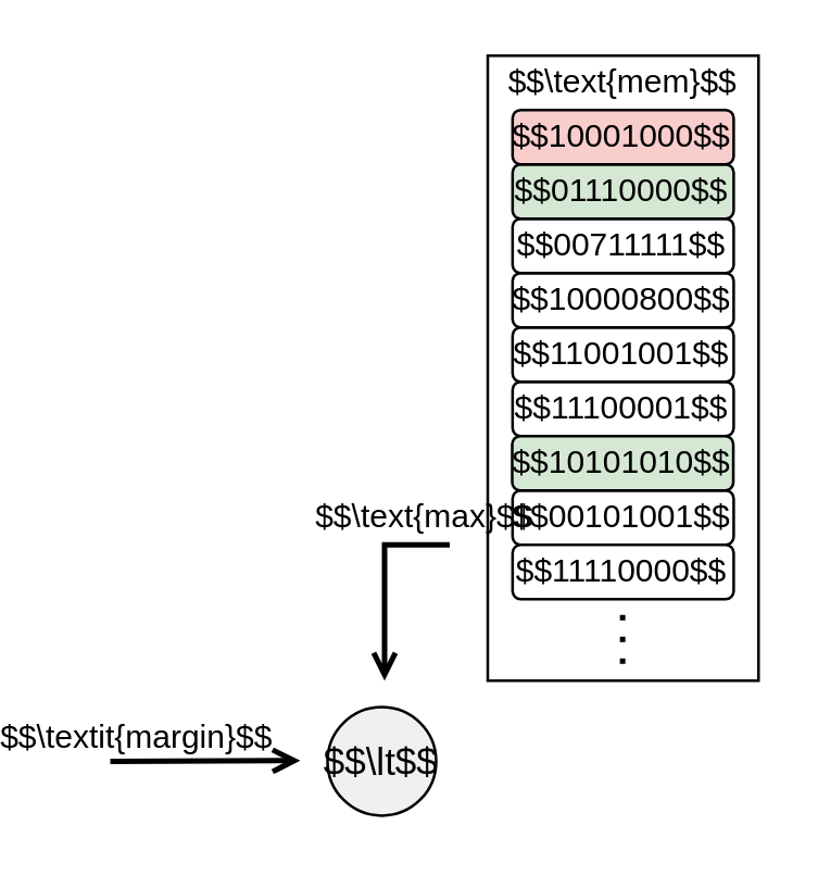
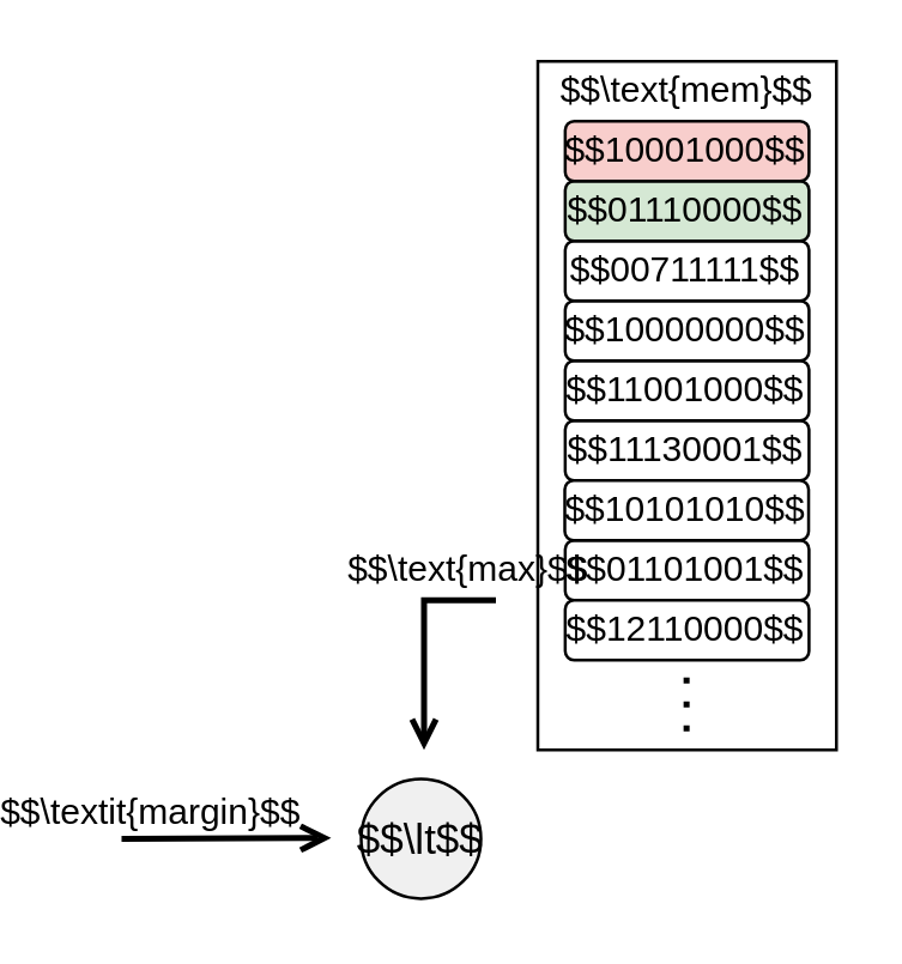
- <mxCell id="5" value="$$10000800$$" style="rounded=1;whiteSpace=wrap;html=1;" parent="1" vertex="1"><mxGeometry x="188.14" y="100" width="81.42" height="20" as="geometry" /></mxCell>
+ <mxCell id="5" value="$$10000000$$" style="rounded=1;whiteSpace=wrap;html=1;" parent="1" vertex="1"><mxGeometry x="188.14" y="100" width="81.42" height="20" as="geometry" /></mxCell>
- <mxCell id="4" value="$$11001001$$" style="rounded=1;whiteSpace=wrap;html=1;" parent="1" vertex="1"><mxGeometry x="188.14" y="120" width="81.42" height="20" as="geometry" /></mxCell>
+ <mxCell id="4" value="$$11001000$$" style="rounded=1;whiteSpace=wrap;html=1;" parent="1" vertex="1"><mxGeometry x="188.14" y="120" width="81.42" height="20" as="geometry" /></mxCell>
- <mxCell id="3" value="$$11100001$$" style="rounded=1;whiteSpace=wrap;html=1;" parent="1" vertex="1"><mxGeometry x="188.14" y="140" width="81.42" height="20" as="geometry" /></mxCell>
+ <mxCell id="3" value="$$11130001$$" style="rounded=1;whiteSpace=wrap;html=1;" parent="1" vertex="1"><mxGeometry x="188.14" y="140" width="81.42" height="20" as="geometry" /></mxCell>
- <mxCell id="10" value="$$10101010$$" style="rounded=1;whiteSpace=wrap;html=1;fillColor=#d5e8d4;" parent="1" vertex="1"><mxGeometry x="188" y="160" width="81.42" height="20" as="geometry" /></mxCell>
+ <mxCell id="10" value="$$10101010$$" style="rounded=1;whiteSpace=wrap;html=1;" parent="1" vertex="1"><mxGeometry x="188" y="160" width="81.42" height="20" as="geometry" /></mxCell>
- <mxCell id="9" value="$$00101001$$" style="rounded=1;whiteSpace=wrap;html=1;" parent="1" vertex="1"><mxGeometry x="188.14" y="180" width="81.42" height="20" as="geometry" /></mxCell>
+ <mxCell id="9" value="$$01101001$$" style="rounded=1;whiteSpace=wrap;html=1;" parent="1" vertex="1"><mxGeometry x="188.14" y="180" width="81.42" height="20" as="geometry" /></mxCell>
- <mxCell id="11" value="$$11110000$$" style="rounded=1;whiteSpace=wrap;html=1;" parent="1" vertex="1"><mxGeometry x="188.14" y="200" width="81.42" height="20" as="geometry" /></mxCell>
+ <mxCell id="11" value="$$12110000$$" style="rounded=1;whiteSpace=wrap;html=1;" parent="1" vertex="1"><mxGeometry x="188.14" y="200" width="81.42" height="20" as="geometry" /></mxCell>
